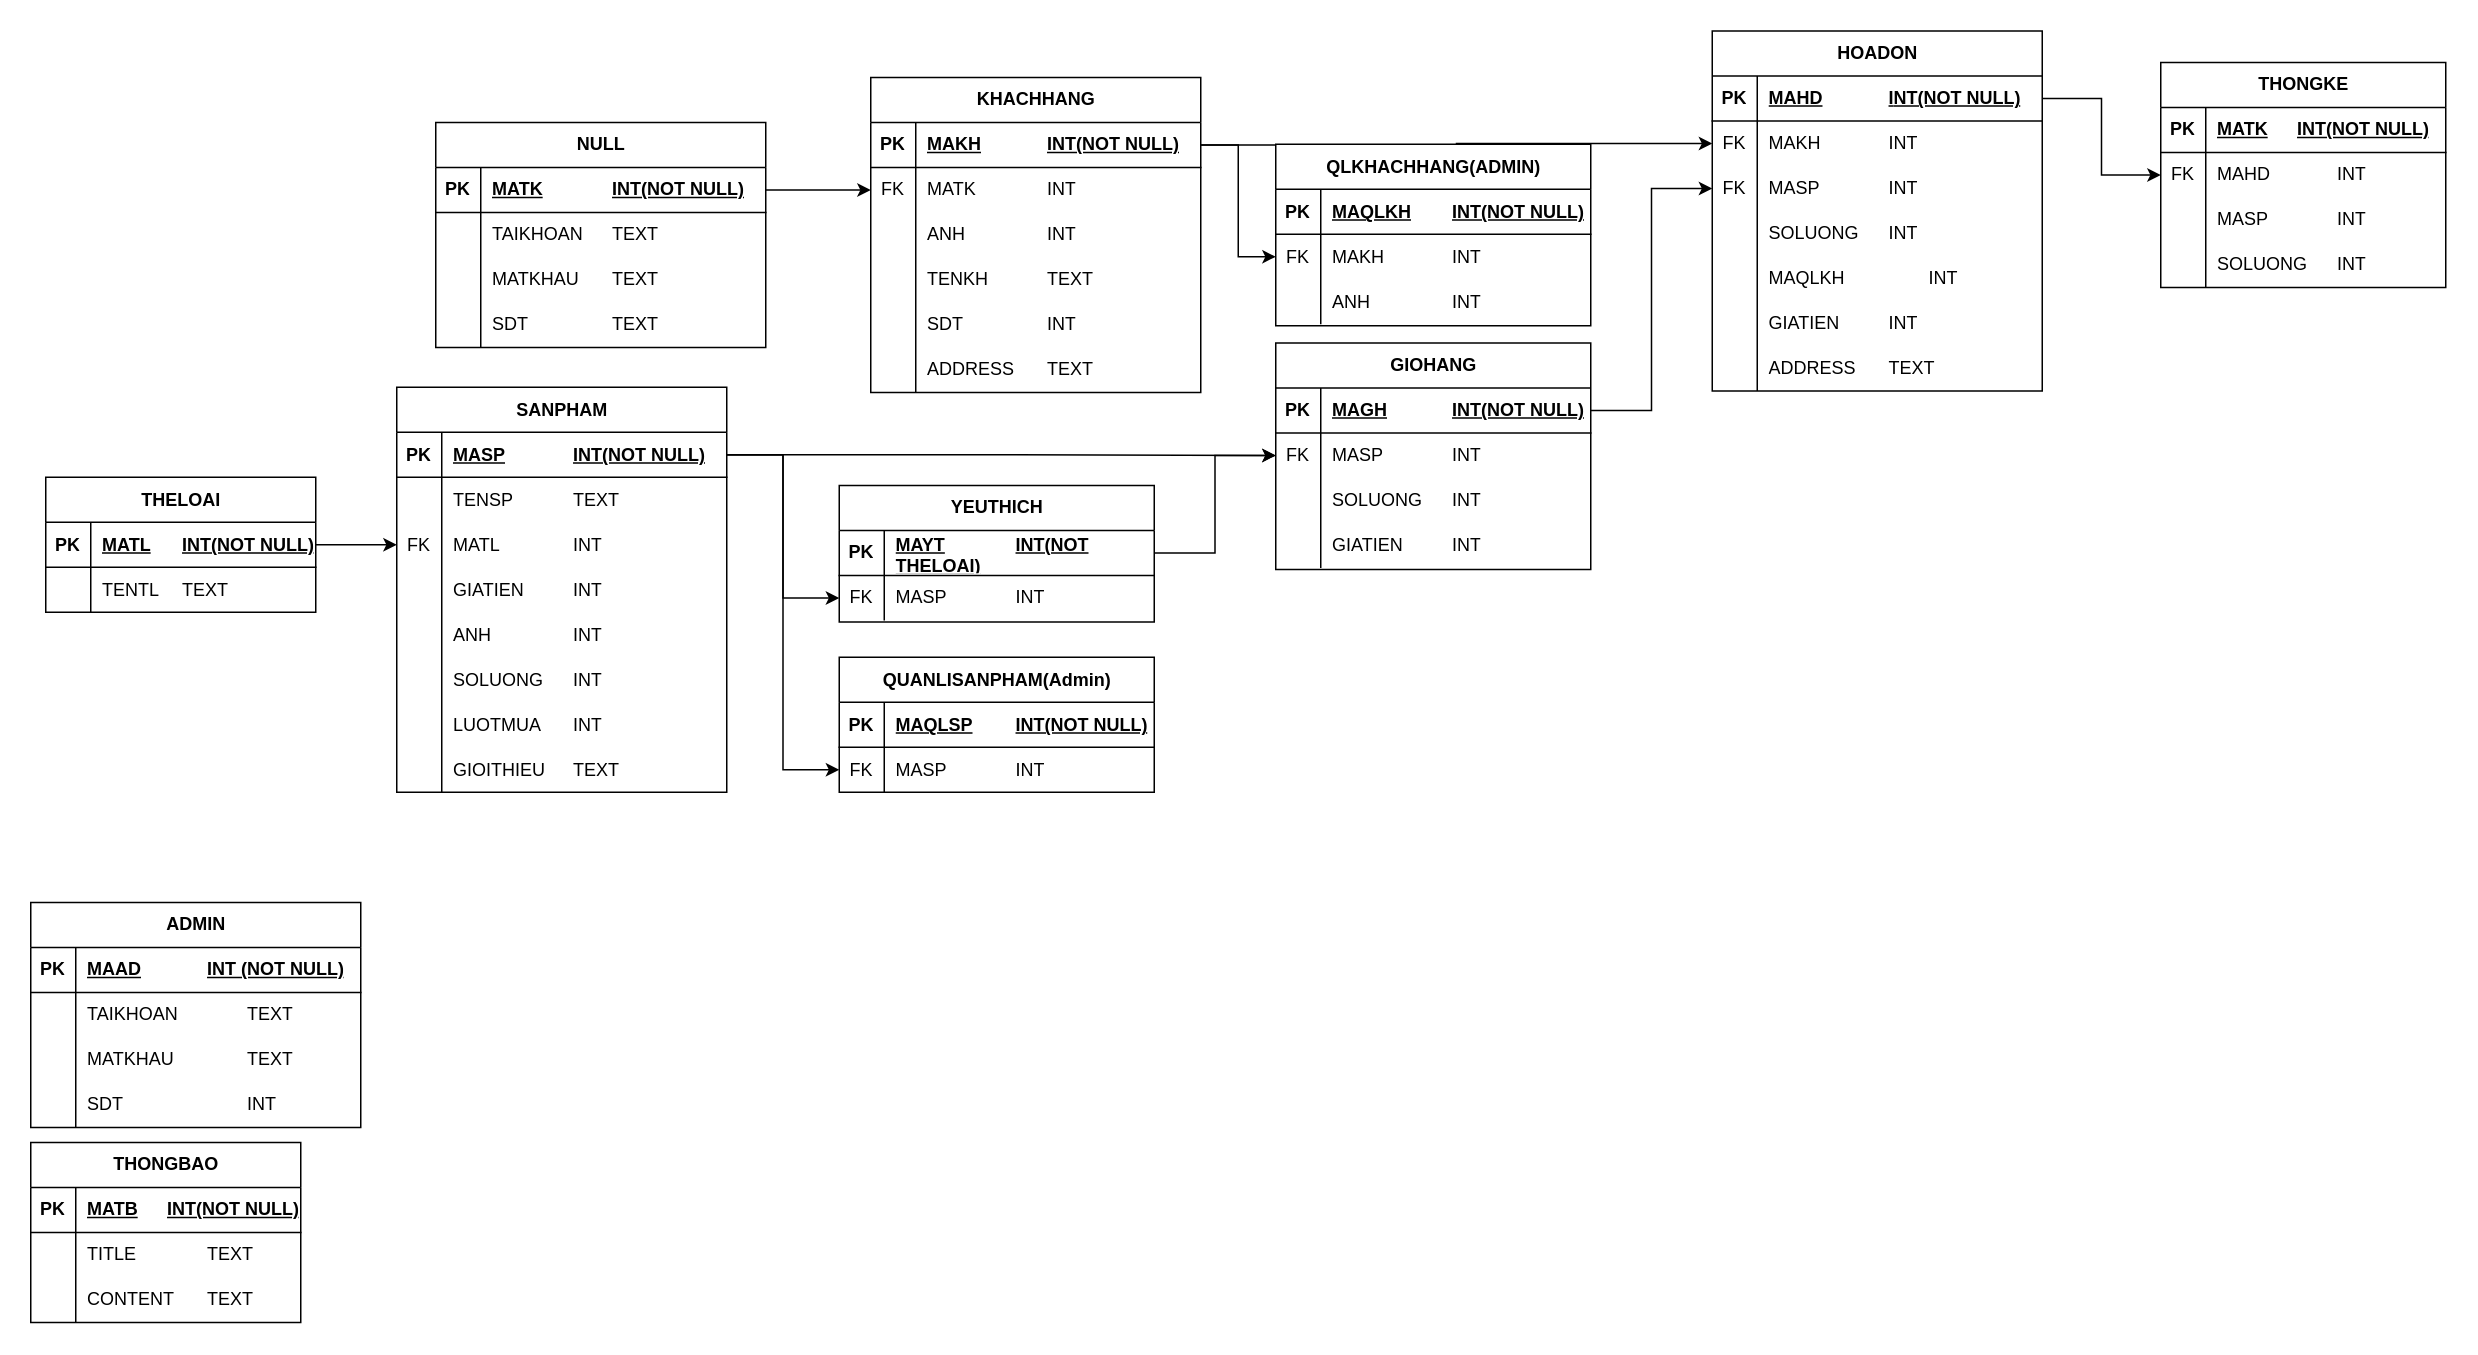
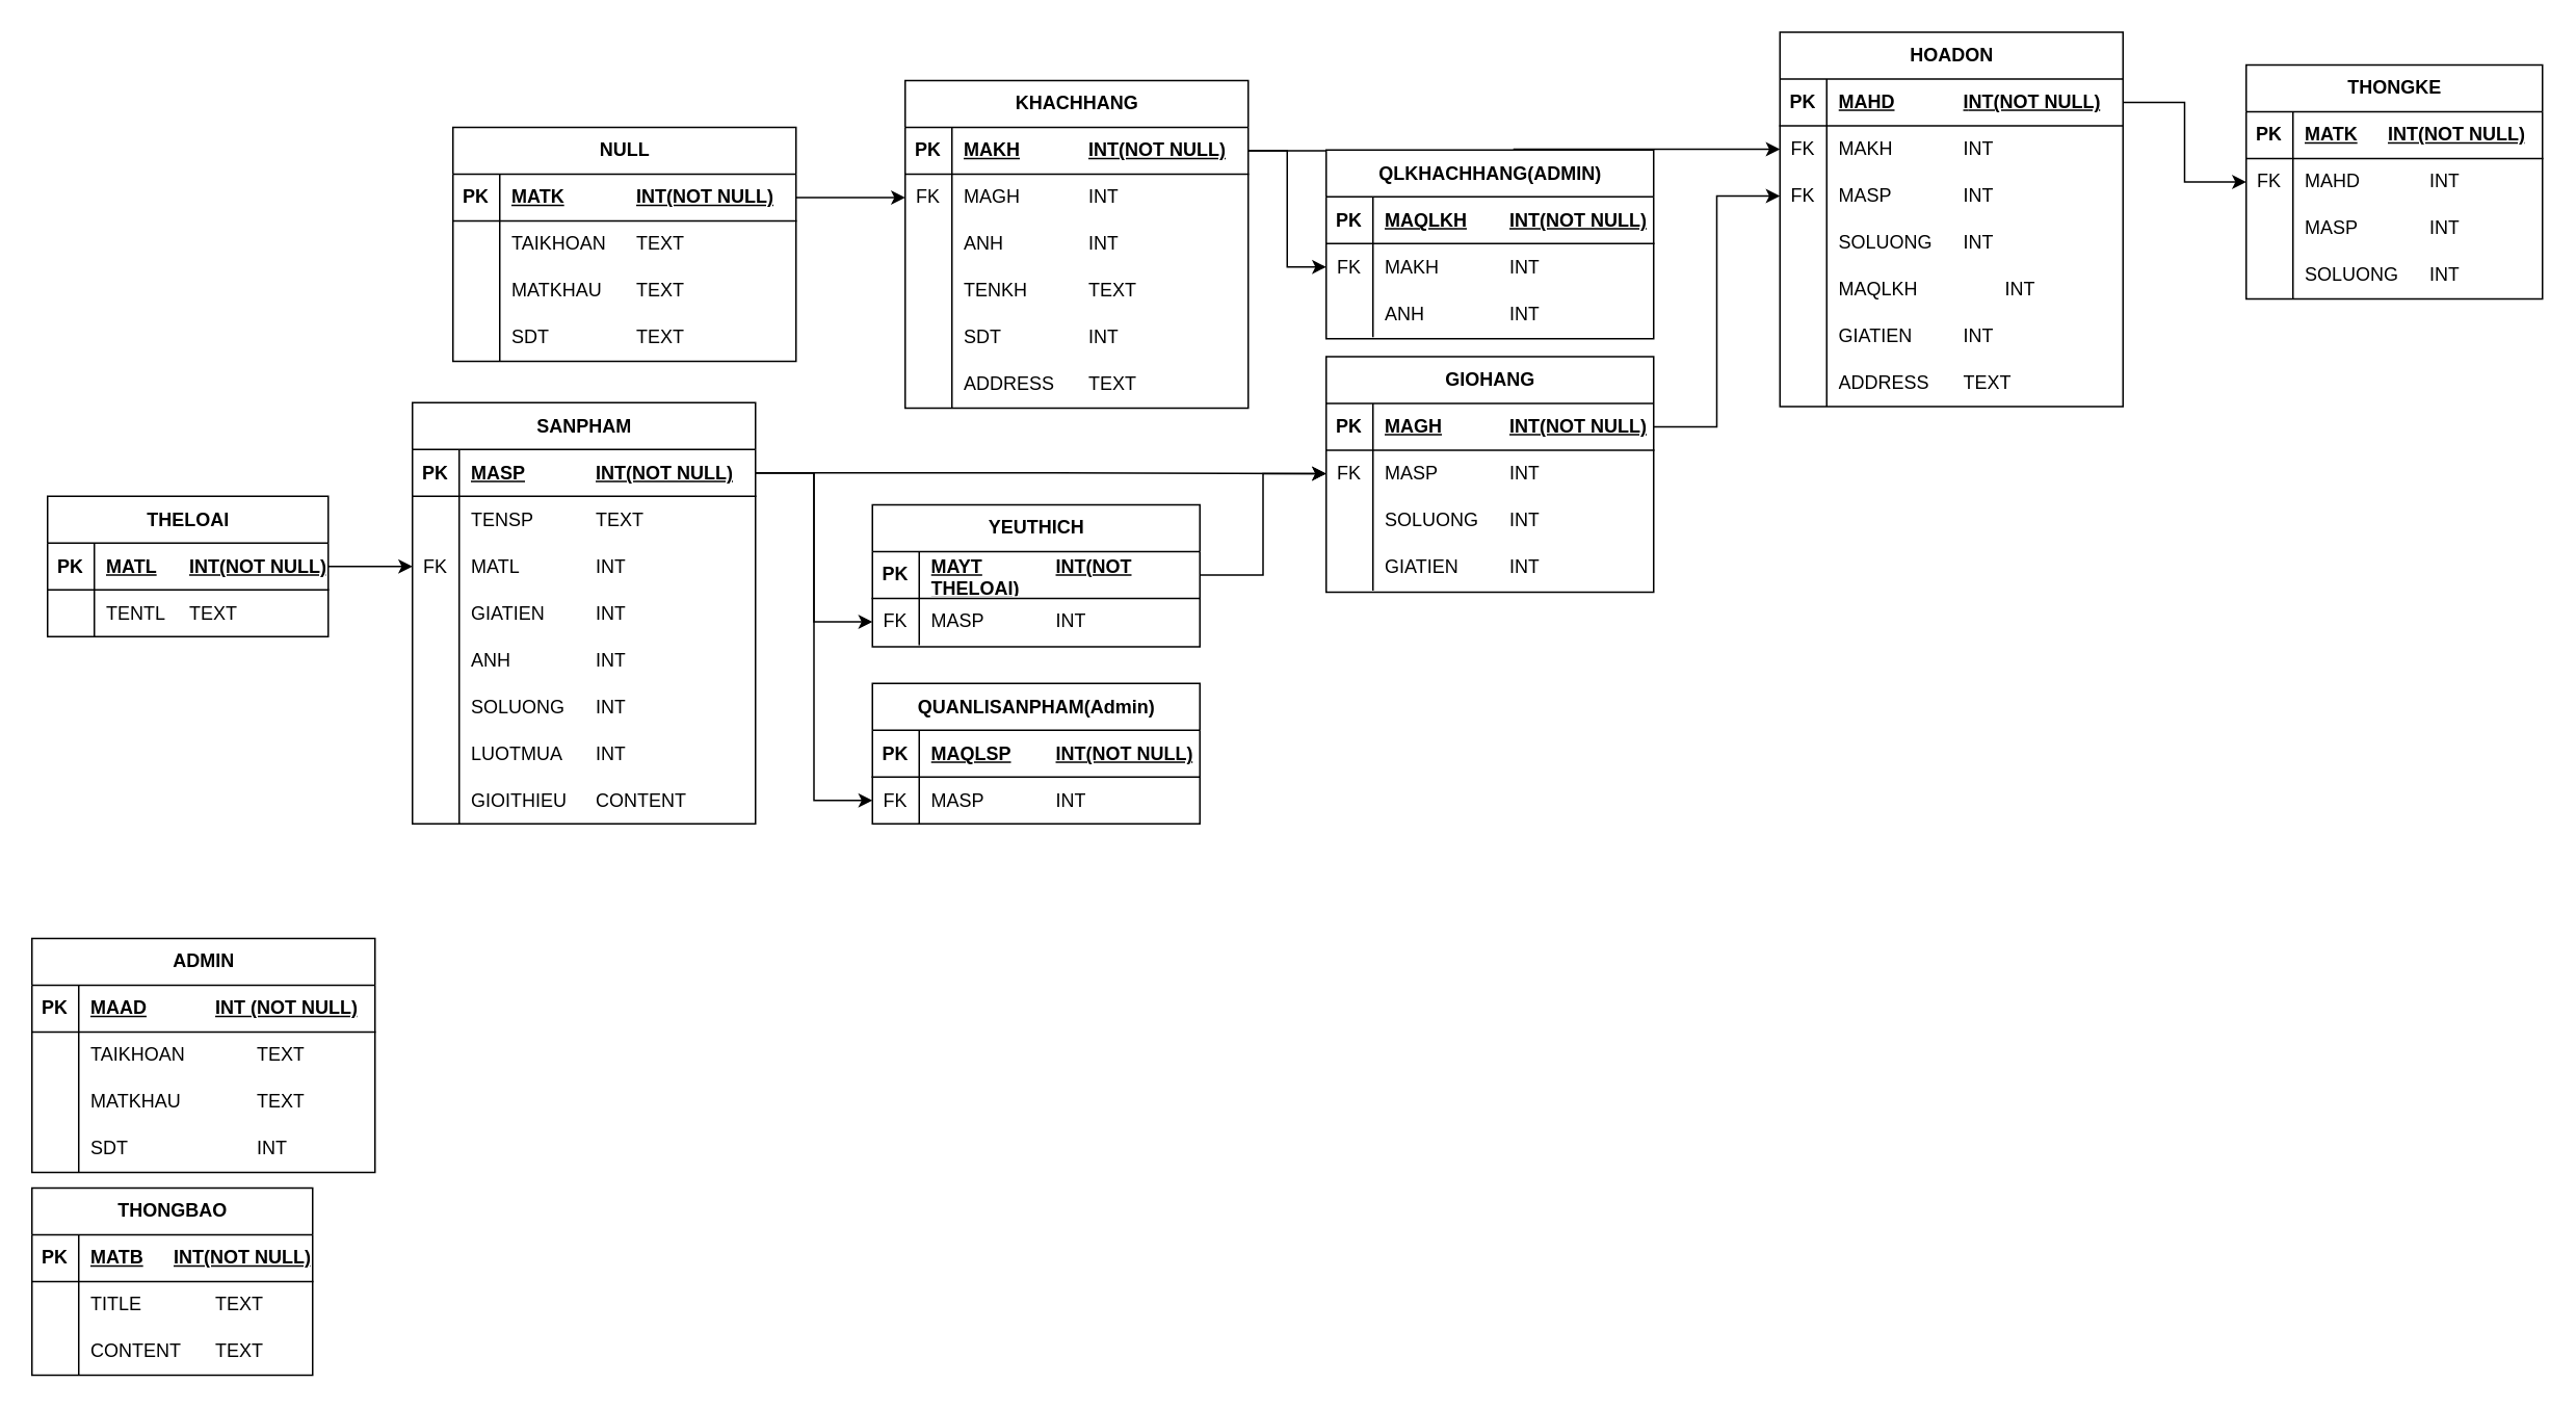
- <mxCell id="8" value="MATK&lt;span style=&quot;white-space: pre;&quot;&gt;&#09;&lt;/span&gt;&lt;span style=&quot;white-space: pre;&quot;&gt;&#09;&lt;/span&gt;INT" style="shape=partialRectangle;connectable=0;fillColor=none;top=0;left=0;bottom=0;right=0;align=left;spacingLeft=6;overflow=hidden;whiteSpace=wrap;html=1;" parent="6" vertex="1"><mxGeometry x="30" width="190" height="30" as="geometry"><mxRectangle width="190" height="30" as="alternateBounds" /></mxGeometry></mxCell>
+ <mxCell id="8" value="MAGH&lt;span style=&quot;white-space: pre;&quot;&gt;&#09;&lt;/span&gt;&lt;span style=&quot;white-space: pre;&quot;&gt;&#09;&lt;/span&gt;INT" style="shape=partialRectangle;connectable=0;fillColor=none;top=0;left=0;bottom=0;right=0;align=left;spacingLeft=6;overflow=hidden;whiteSpace=wrap;html=1;" parent="6" vertex="1"><mxGeometry x="30" width="190" height="30" as="geometry"><mxRectangle width="190" height="30" as="alternateBounds" /></mxGeometry></mxCell>
- <mxCell id="85" value="GIOITHIEU&lt;span style=&quot;white-space: pre;&quot;&gt;&#09;&lt;/span&gt;TEXT" style="shape=partialRectangle;connectable=0;fillColor=none;top=0;left=0;bottom=0;right=0;align=left;spacingLeft=6;overflow=hidden;whiteSpace=wrap;html=1;" parent="83" vertex="1"><mxGeometry x="30" width="190" height="30" as="geometry"><mxRectangle width="190" height="30" as="alternateBounds" /></mxGeometry></mxCell>
+ <mxCell id="85" value="GIOITHIEU&lt;span style=&quot;white-space: pre;&quot;&gt;&#09;&lt;/span&gt;CONTENT" style="shape=partialRectangle;connectable=0;fillColor=none;top=0;left=0;bottom=0;right=0;align=left;spacingLeft=6;overflow=hidden;whiteSpace=wrap;html=1;" parent="83" vertex="1"><mxGeometry x="30" width="190" height="30" as="geometry"><mxRectangle width="190" height="30" as="alternateBounds" /></mxGeometry></mxCell>
